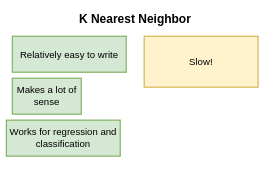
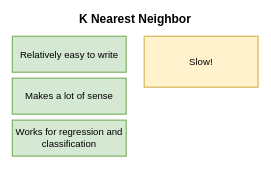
- <mxCell id="4" value="Makes a lot of sense" style="rounded=0;whiteSpace=wrap;html=1;strokeWidth=2;fontSize=16;align=center;fillColor=#d5e8d4;strokeColor=#82b366;" vertex="1" parent="1"><mxGeometry x="20" y="130" width="115" height="60" as="geometry" /></mxCell>
+ <mxCell id="4" value="Makes a lot of sense" style="rounded=0;whiteSpace=wrap;html=1;strokeWidth=2;fontSize=16;align=center;fillColor=#d5e8d4;strokeColor=#82b366;" vertex="1" parent="1"><mxGeometry x="20" y="130" width="190" height="60" as="geometry" /></mxCell>
- <mxCell id="6" value="Works for regression and classification" style="rounded=0;whiteSpace=wrap;html=1;strokeWidth=2;fontSize=16;align=center;fillColor=#d5e8d4;strokeColor=#82b366;" vertex="1" parent="1"><mxGeometry x="10" y="200" width="190" height="60" as="geometry" /></mxCell>
+ <mxCell id="6" value="Works for regression and classification" style="rounded=0;whiteSpace=wrap;html=1;strokeWidth=2;fontSize=16;align=center;fillColor=#d5e8d4;strokeColor=#82b366;" vertex="1" parent="1"><mxGeometry x="20" y="200" width="190" height="60" as="geometry" /></mxCell>
